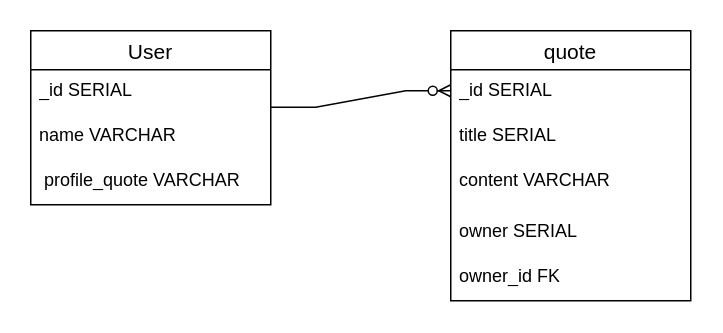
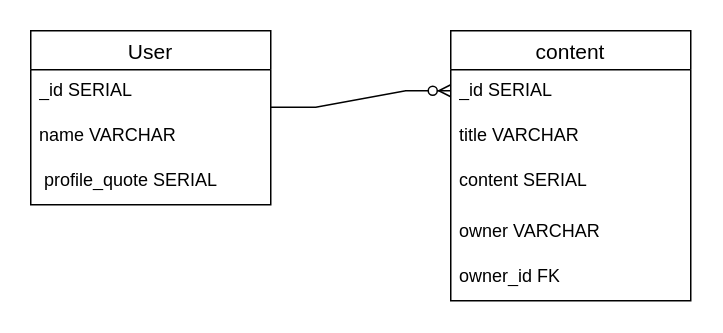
- <mxCell id="2" value="quote" style="swimlane;fontStyle=0;childLayout=stackLayout;horizontal=1;startSize=26;horizontalStack=0;resizeParent=1;resizeParentMax=0;resizeLast=0;collapsible=1;marginBottom=0;align=center;fontSize=14;" vertex="1" parent="1"><mxGeometry x="300" y="20" width="160" height="180" as="geometry" /></mxCell>
+ <mxCell id="2" value="content" style="swimlane;fontStyle=0;childLayout=stackLayout;horizontal=1;startSize=26;horizontalStack=0;resizeParent=1;resizeParentMax=0;resizeLast=0;collapsible=1;marginBottom=0;align=center;fontSize=14;" vertex="1" parent="1"><mxGeometry x="300" y="20" width="160" height="180" as="geometry" /></mxCell>
- <mxCell id="4" value="title SERIAL" style="text;strokeColor=none;fillColor=none;spacingLeft=4;spacingRight=4;overflow=hidden;rotatable=0;points=[[0,0.5],[1,0.5]];portConstraint=eastwest;fontSize=12;whiteSpace=wrap;html=1;" vertex="1" parent="2"><mxGeometry y="56" width="160" height="30" as="geometry" /></mxCell>
+ <mxCell id="4" value="title VARCHAR" style="text;strokeColor=none;fillColor=none;spacingLeft=4;spacingRight=4;overflow=hidden;rotatable=0;points=[[0,0.5],[1,0.5]];portConstraint=eastwest;fontSize=12;whiteSpace=wrap;html=1;" vertex="1" parent="2"><mxGeometry y="56" width="160" height="30" as="geometry" /></mxCell>
- <mxCell id="11" value="&amp;nbsp;profile_quote VARCHAR" style="text;strokeColor=none;fillColor=none;spacingLeft=4;spacingRight=4;overflow=hidden;rotatable=0;points=[[0,0.5],[1,0.5]];portConstraint=eastwest;fontSize=12;whiteSpace=wrap;html=1;" vertex="1" parent="8"><mxGeometry y="86" width="160" height="30" as="geometry" /></mxCell>
+ <mxCell id="11" value="&amp;nbsp;profile_quote SERIAL" style="text;strokeColor=none;fillColor=none;spacingLeft=4;spacingRight=4;overflow=hidden;rotatable=0;points=[[0,0.5],[1,0.5]];portConstraint=eastwest;fontSize=12;whiteSpace=wrap;html=1;" vertex="1" parent="8"><mxGeometry y="86" width="160" height="30" as="geometry" /></mxCell>
- <mxCell id="5" value="content VARCHAR" style="text;strokeColor=none;fillColor=none;spacingLeft=4;spacingRight=4;overflow=hidden;rotatable=0;points=[[0,0.5],[1,0.5]];portConstraint=eastwest;fontSize=12;whiteSpace=wrap;html=1;" vertex="1" parent="2"><mxGeometry y="86" width="160" height="34" as="geometry" /></mxCell>
+ <mxCell id="5" value="content SERIAL" style="text;strokeColor=none;fillColor=none;spacingLeft=4;spacingRight=4;overflow=hidden;rotatable=0;points=[[0,0.5],[1,0.5]];portConstraint=eastwest;fontSize=12;whiteSpace=wrap;html=1;" vertex="1" parent="2"><mxGeometry y="86" width="160" height="34" as="geometry" /></mxCell>
- <mxCell id="6" value="owner SERIAL" style="text;strokeColor=none;fillColor=none;spacingLeft=4;spacingRight=4;overflow=hidden;rotatable=0;points=[[0,0.5],[1,0.5]];portConstraint=eastwest;fontSize=12;whiteSpace=wrap;html=1;" vertex="1" parent="2"><mxGeometry y="120" width="160" height="30" as="geometry" /></mxCell>
+ <mxCell id="6" value="owner VARCHAR" style="text;strokeColor=none;fillColor=none;spacingLeft=4;spacingRight=4;overflow=hidden;rotatable=0;points=[[0,0.5],[1,0.5]];portConstraint=eastwest;fontSize=12;whiteSpace=wrap;html=1;" vertex="1" parent="2"><mxGeometry y="120" width="160" height="30" as="geometry" /></mxCell>
